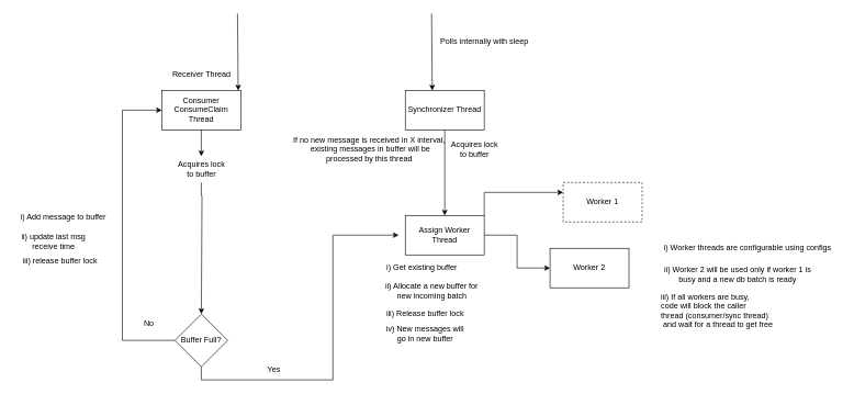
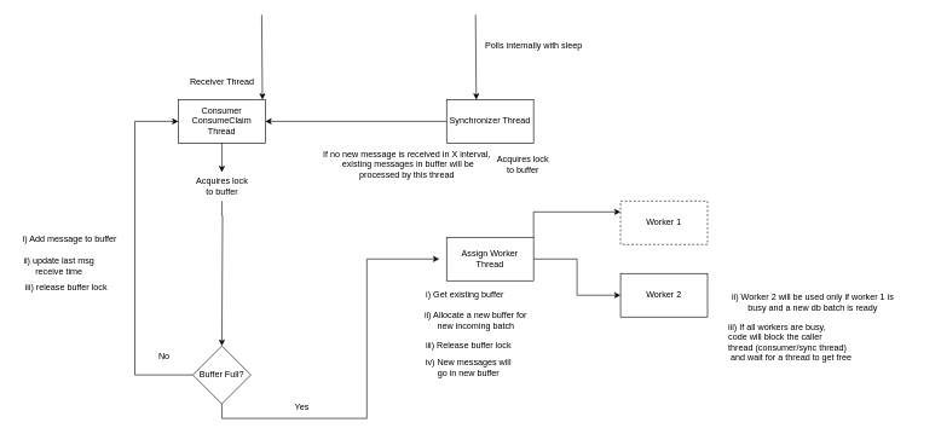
- <mxCell id="5" style="edgeStyle=orthogonalEdgeStyle;rounded=0;orthogonalLoop=1;jettySize=auto;html=1;entryX=0.5;entryY=0;entryDx=0;entryDy=0;" edge="1" parent="1" source="6" target="16"><mxGeometry relative="1" as="geometry" /></mxCell>
+ <mxCell id="5" style="edgeStyle=orthogonalEdgeStyle;rounded=0;orthogonalLoop=1;jettySize=auto;html=1;" edge="1" parent="1" source="6" target="3"><mxGeometry relative="1" as="geometry" /></mxCell>
- <mxCell id="25" value="i) Worker threads are configurable using configs" style="text;html=1;align=center;verticalAlign=middle;resizable=0;points=[];autosize=1;strokeColor=none;fillColor=none;" vertex="1" parent="1"><mxGeometry x="995" y="362" width="280" height="30" as="geometry" /></mxCell>
- <mxCell id="24" value="Worker 2" style="whiteSpace=wrap;html=1;" vertex="1" parent="1"><mxGeometry x="835" y="377" width="120" height="60" as="geometry" /></mxCell>
+ <mxCell id="24" value="Worker 2" style="whiteSpace=wrap;html=1;" vertex="1" parent="1"><mxGeometry x="855" y="377" width="120" height="60" as="geometry" /></mxCell>
